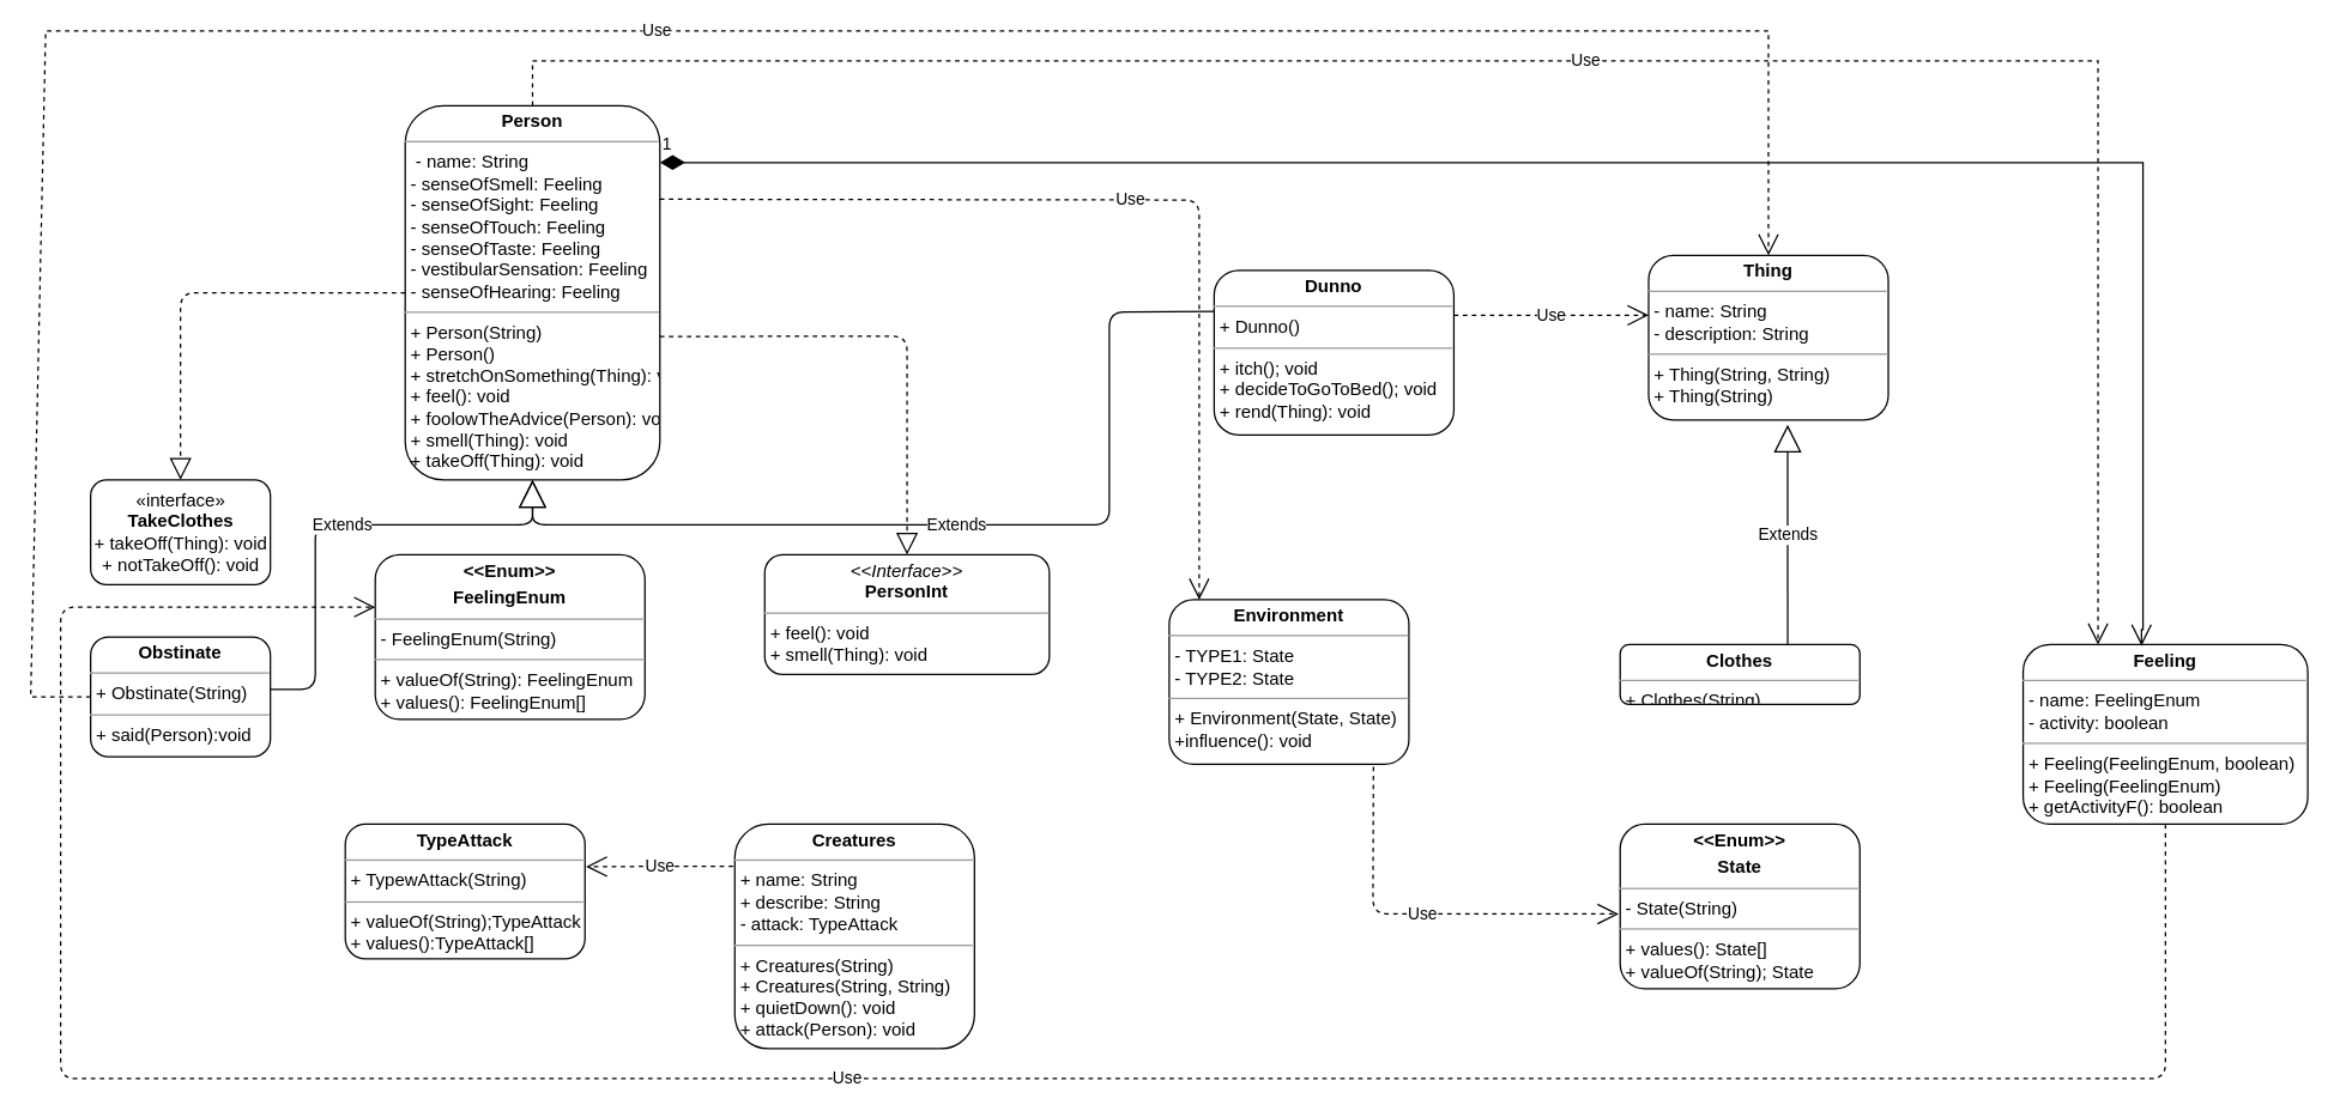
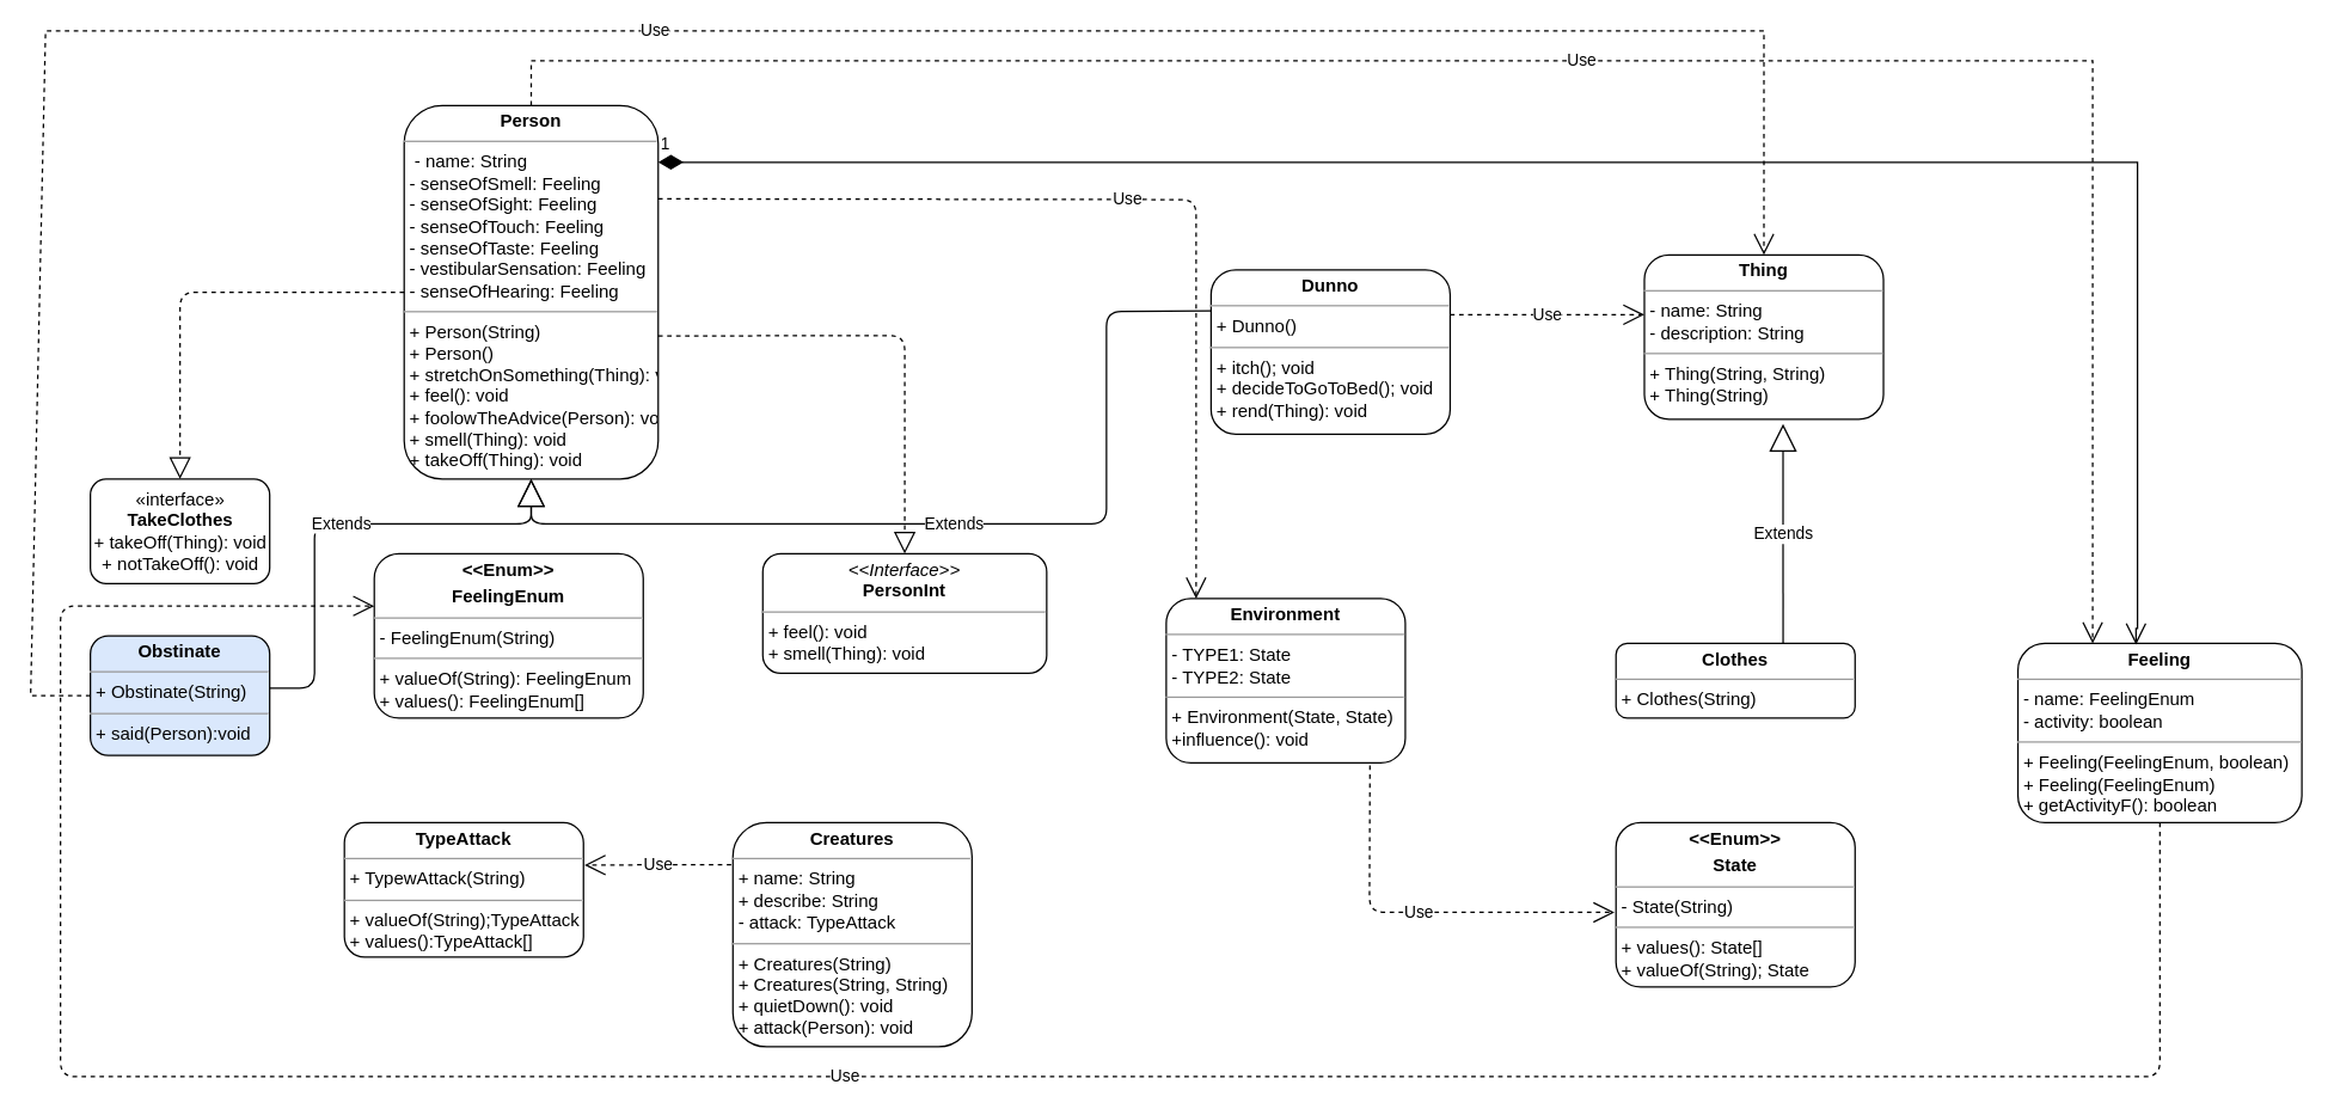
- <mxCell id="12" value="&lt;p style=&quot;margin:0px;margin-top:4px;text-align:center;&quot;&gt;&lt;b&gt;Clothes&lt;/b&gt;&lt;/p&gt;&lt;hr size=&quot;1&quot;&gt;&lt;p style=&quot;margin:0px;margin-left:4px;&quot;&gt;+ Clothes(String)&lt;/p&gt;" style="verticalAlign=top;align=left;overflow=fill;fontSize=12;fontFamily=Helvetica;html=1;rounded=1;" parent="1" vertex="1"><mxGeometry x="1081" y="430" width="160" height="40" as="geometry" /></mxCell>
+ <mxCell id="12" value="&lt;p style=&quot;margin:0px;margin-top:4px;text-align:center;&quot;&gt;&lt;b&gt;Clothes&lt;/b&gt;&lt;/p&gt;&lt;hr size=&quot;1&quot;&gt;&lt;p style=&quot;margin:0px;margin-left:4px;&quot;&gt;+ Clothes(String)&lt;/p&gt;" style="verticalAlign=top;align=left;overflow=fill;fontSize=12;fontFamily=Helvetica;html=1;rounded=1;" parent="1" vertex="1"><mxGeometry x="1081" y="430" width="160" height="50" as="geometry" /></mxCell>
- <mxCell id="4" value="&lt;p style=&quot;margin:0px;margin-top:4px;text-align:center;&quot;&gt;&lt;b&gt;Obstinate&lt;/b&gt;&lt;/p&gt;&lt;hr size=&quot;1&quot;&gt;&lt;p style=&quot;margin:0px;margin-left:4px;&quot;&gt;+ Obstinate(String)&lt;/p&gt;&lt;hr size=&quot;1&quot;&gt;&lt;p style=&quot;margin:0px;margin-left:4px;&quot;&gt;+ said(Person):void&lt;/p&gt;" style="verticalAlign=top;align=left;overflow=fill;fontSize=12;fontFamily=Helvetica;html=1;rounded=1;" parent="1" vertex="1"><mxGeometry x="60" y="425" width="120" height="80" as="geometry" /></mxCell>
+ <mxCell id="4" value="&lt;p style=&quot;margin:0px;margin-top:4px;text-align:center;&quot;&gt;&lt;b&gt;Obstinate&lt;/b&gt;&lt;/p&gt;&lt;hr size=&quot;1&quot;&gt;&lt;p style=&quot;margin:0px;margin-left:4px;&quot;&gt;+ Obstinate(String)&lt;/p&gt;&lt;hr size=&quot;1&quot;&gt;&lt;p style=&quot;margin:0px;margin-left:4px;&quot;&gt;+ said(Person):void&lt;/p&gt;" style="verticalAlign=top;align=left;overflow=fill;fontSize=12;fontFamily=Helvetica;html=1;rounded=1;fillColor=#dae8fc;" parent="1" vertex="1"><mxGeometry x="60" y="425" width="120" height="80" as="geometry" /></mxCell>
